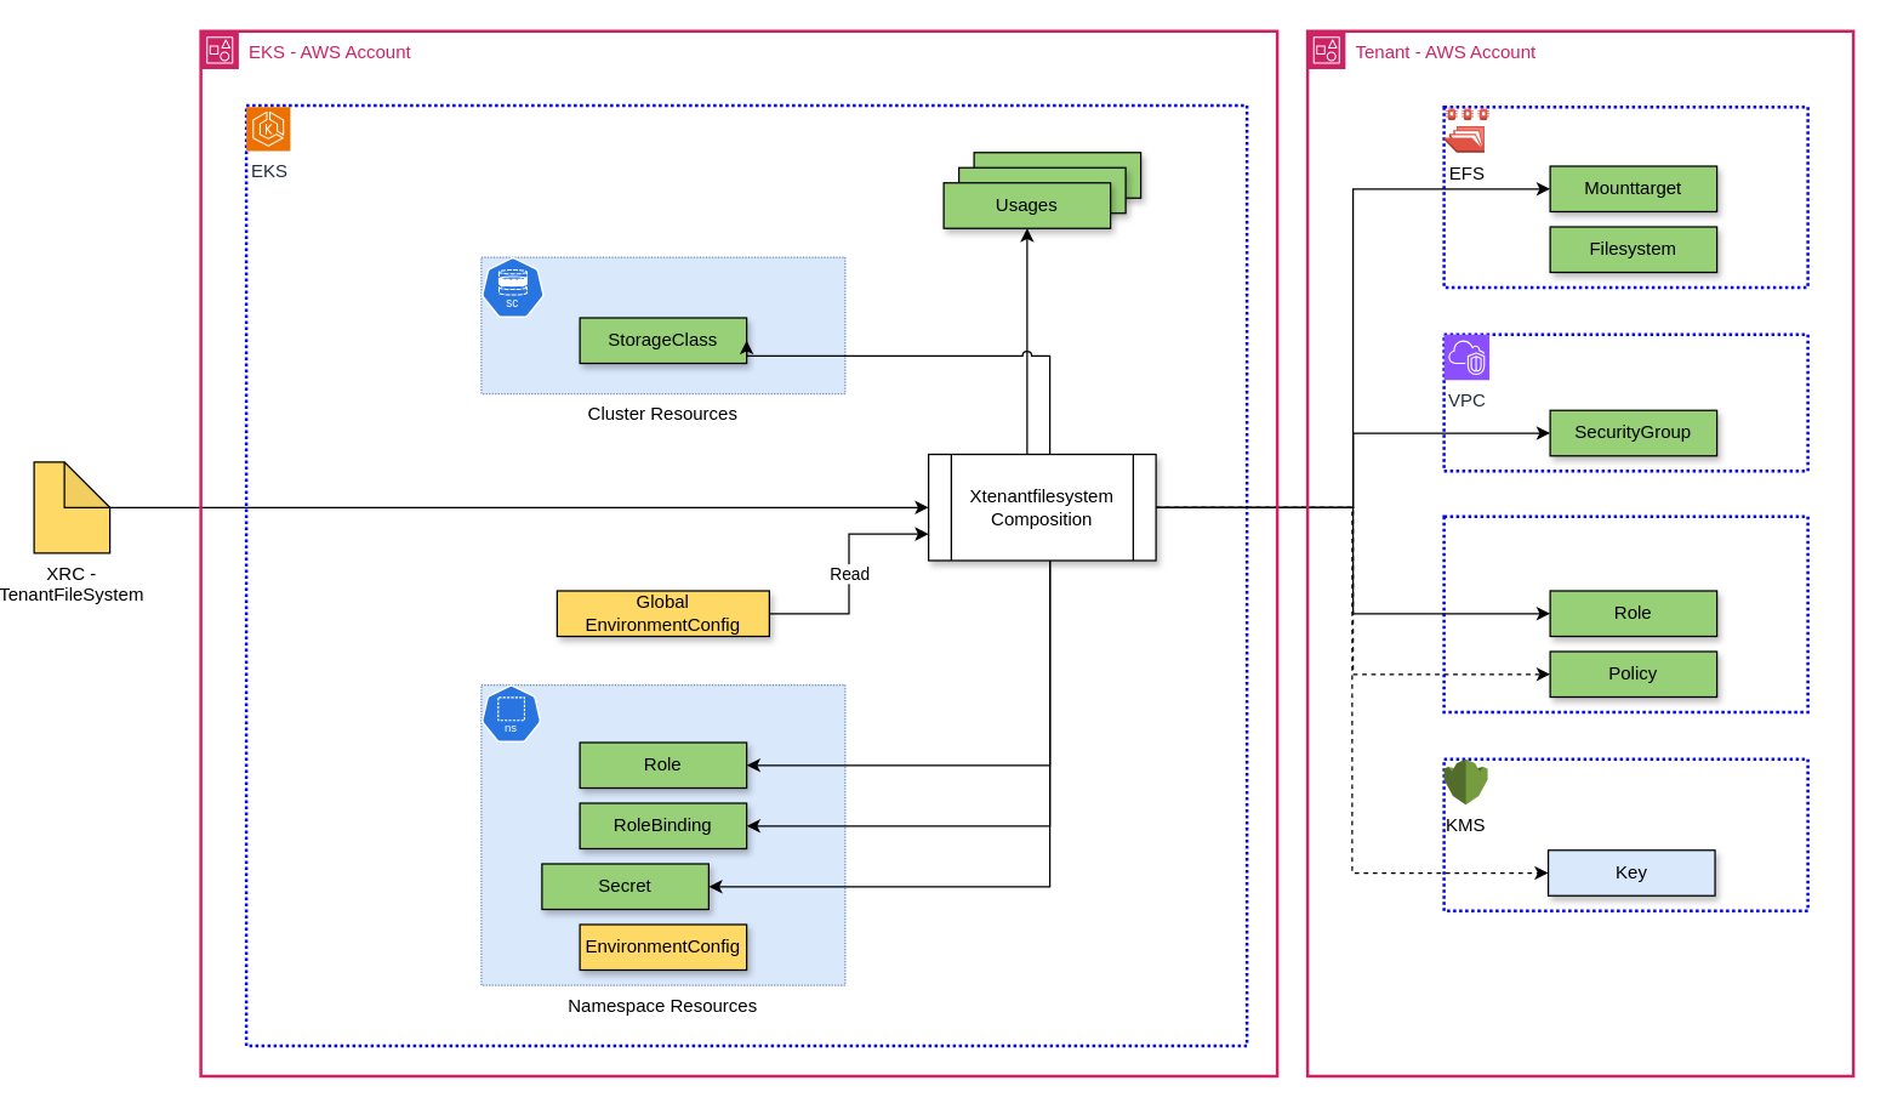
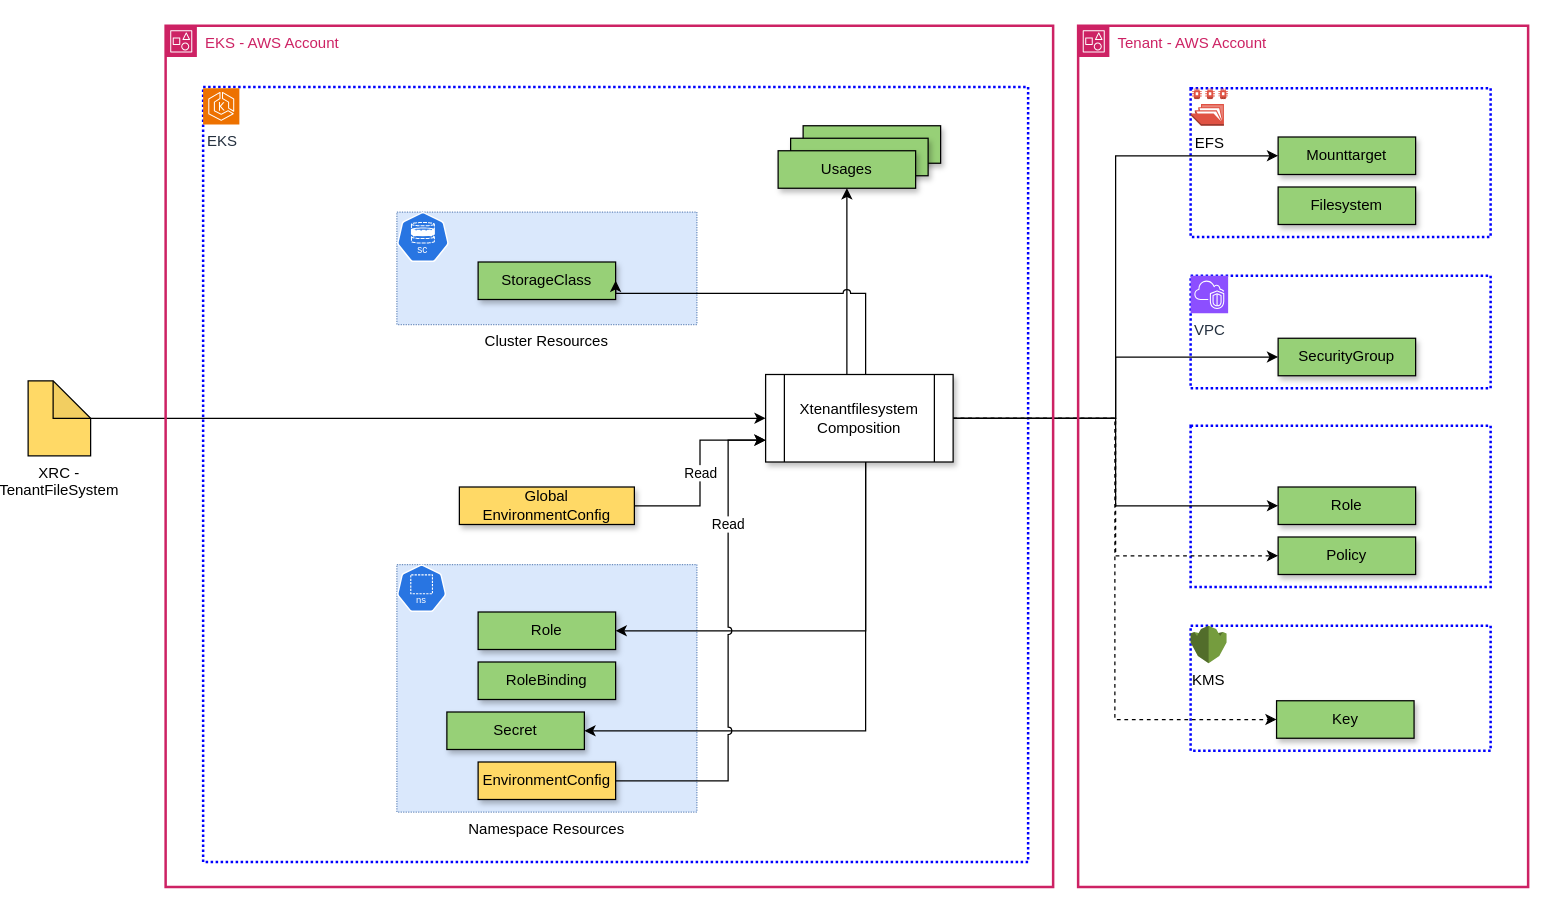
+ <mxCell id="39" value="Read" style="edgeStyle=orthogonalEdgeStyle;rounded=0;orthogonalLoop=1;jettySize=auto;html=1;entryX=0;entryY=0.75;entryDx=0;entryDy=0;jumpStyle=arc;" edge="1" parent="1" source="40" target="34"><mxGeometry x="0.503" relative="1" as="geometry"><Array as="points"><mxPoint x="580" y="624" /><mxPoint x="580" y="352" /></Array><mxPoint as="offset" /></mxGeometry></mxCell>
- <mxCell id="30" style="edgeStyle=orthogonalEdgeStyle;rounded=0;orthogonalLoop=1;jettySize=auto;html=1;entryX=1;entryY=0.5;entryDx=0;entryDy=0;" edge="1" parent="1" source="34" target="20"><mxGeometry relative="1" as="geometry"><Array as="points"><mxPoint x="690" y="544" /></Array></mxGeometry></mxCell>
- <mxCell id="37" value="Key" style="rounded=0;whiteSpace=wrap;html=1;shadow=1;fillColor=#dae8fc;" vertex="1" parent="1"><mxGeometry x="1018.75" y="560" width="110" height="30" as="geometry" /></mxCell>
+ <mxCell id="37" value="Key" style="rounded=0;whiteSpace=wrap;html=1;shadow=1;fillColor=#97D077;" vertex="1" parent="1"><mxGeometry x="1018.75" y="560" width="110" height="30" as="geometry" /></mxCell>
